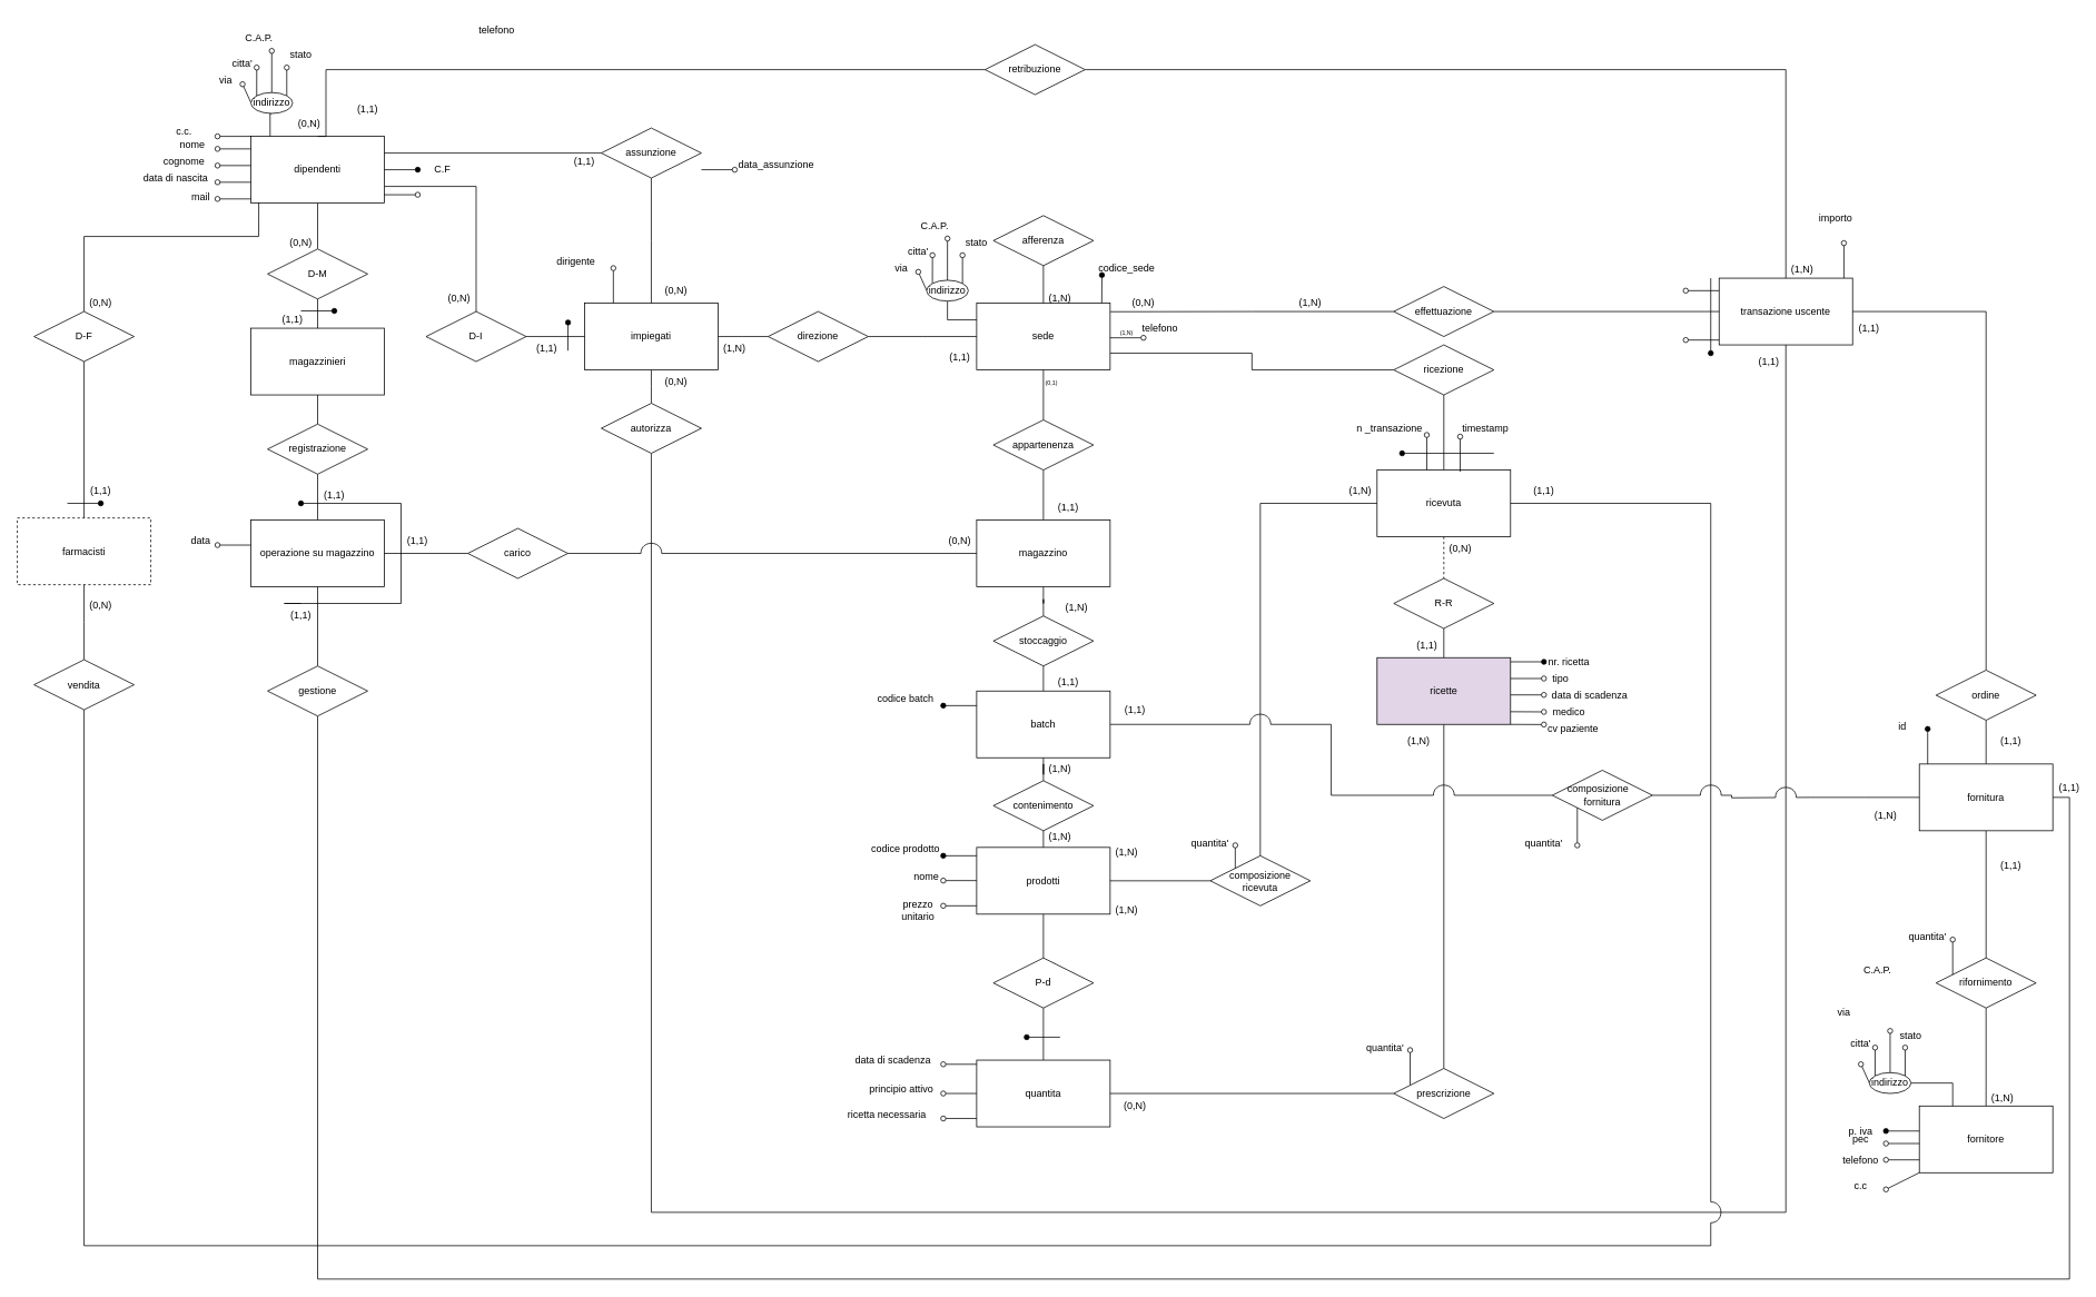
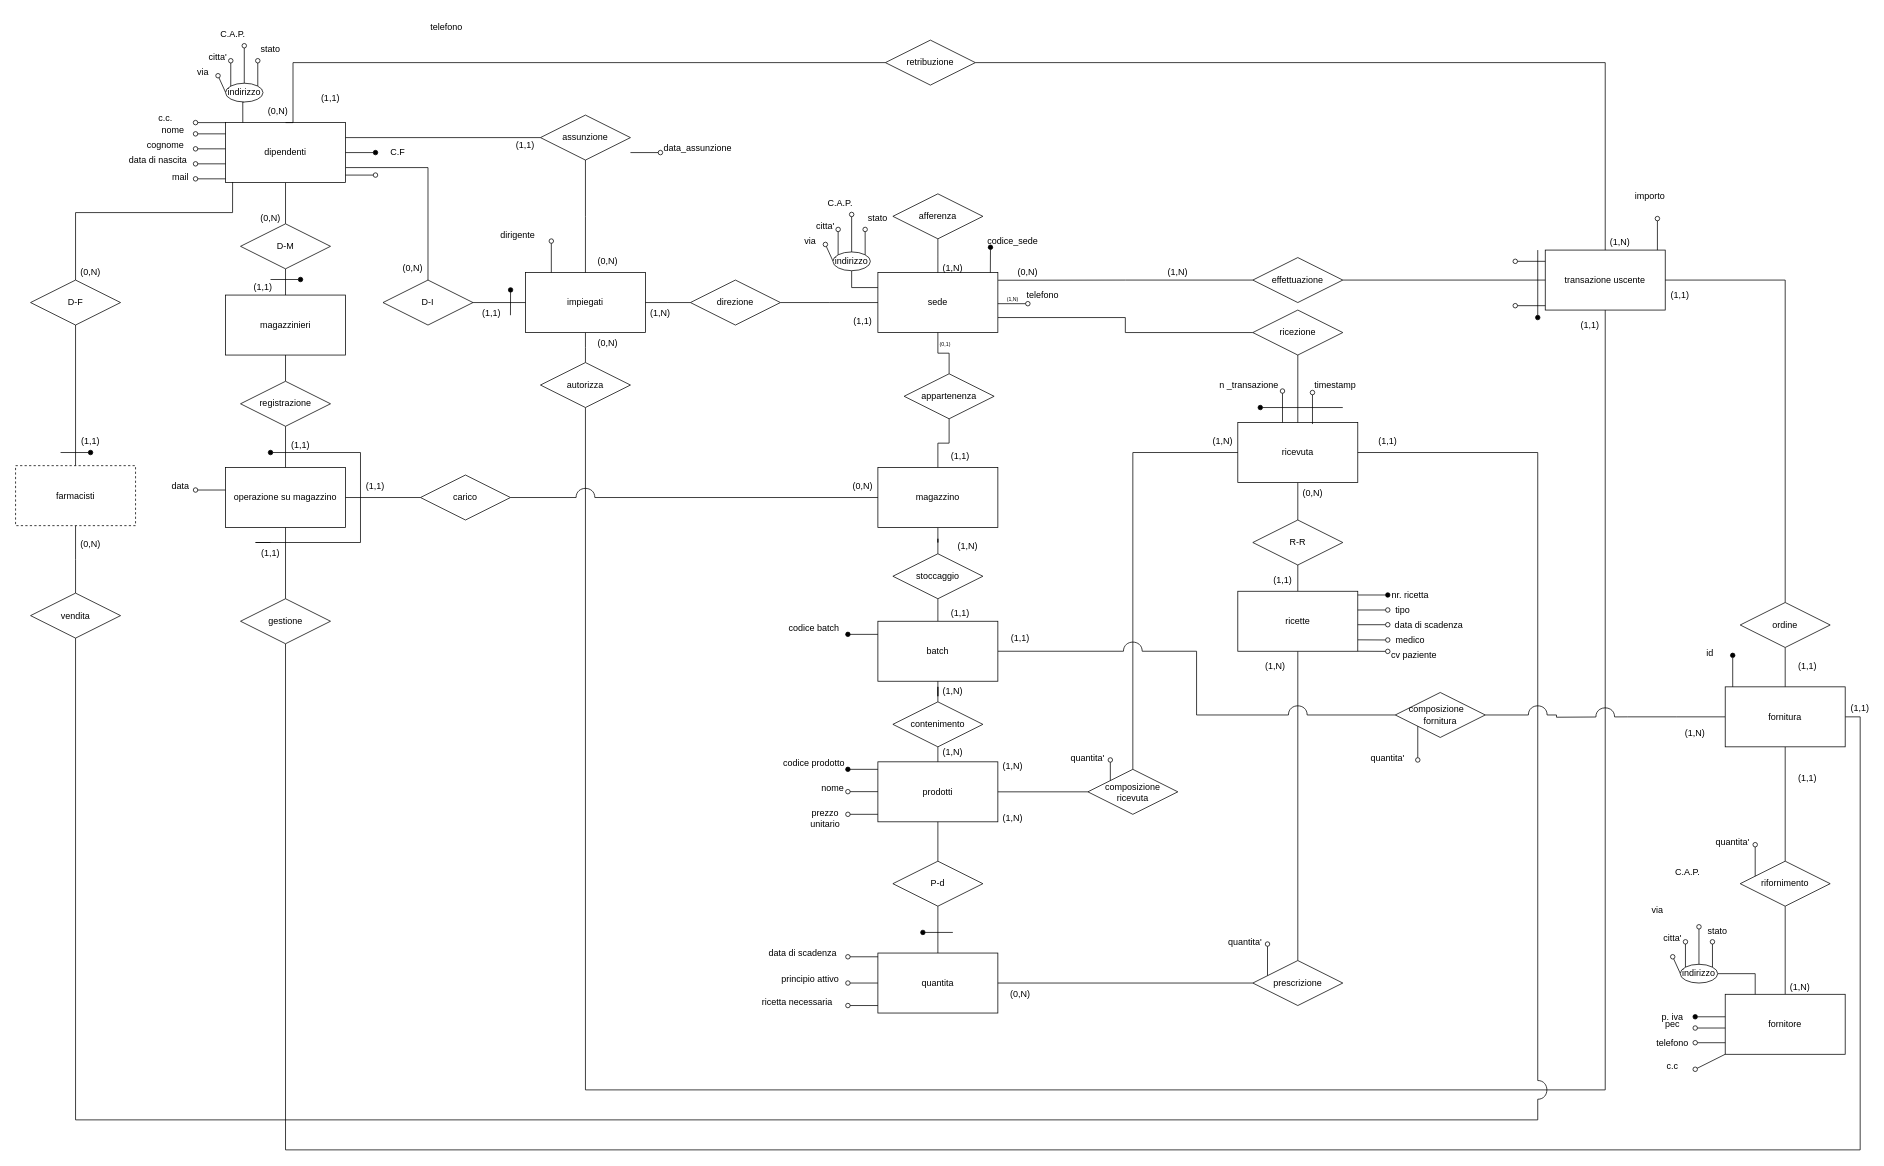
- <mxCell id="110" value="appartenenza" style="shape=rhombus;perimeter=rhombusPerimeter;whiteSpace=wrap;html=1;align=center;" parent="1" vertex="1"><mxGeometry x="1190" y="503" width="120" height="60" as="geometry" /></mxCell>
+ <mxCell id="110" value="appartenenza" style="shape=rhombus;perimeter=rhombusPerimeter;whiteSpace=wrap;html=1;align=center;" parent="1" vertex="1"><mxGeometry x="1205" y="498" width="120" height="60" as="geometry" /></mxCell>
- <mxCell id="4" style="edgeStyle=orthogonalEdgeStyle;rounded=0;orthogonalLoop=1;jettySize=auto;html=1;exitX=0.5;exitY=1;exitDx=0;exitDy=0;entryX=0.5;entryY=0;entryDx=0;entryDy=0;endArrow=none;endFill=0;dashed=1;" parent="1" source="5" target="112" edge="1"><mxGeometry relative="1" as="geometry" /></mxCell>
+ <mxCell id="4" style="edgeStyle=orthogonalEdgeStyle;rounded=0;orthogonalLoop=1;jettySize=auto;html=1;exitX=0.5;exitY=1;exitDx=0;exitDy=0;entryX=0.5;entryY=0;entryDx=0;entryDy=0;endArrow=none;endFill=0;" parent="1" source="5" target="112" edge="1"><mxGeometry relative="1" as="geometry" /></mxCell>
- <mxCell id="114" value="ricette" style="whiteSpace=wrap;html=1;align=center;fillColor=#e1d5e7;" parent="1" vertex="1"><mxGeometry x="1650" y="788" width="160" height="80" as="geometry" /></mxCell>
+ <mxCell id="114" value="ricette" style="whiteSpace=wrap;html=1;align=center;" parent="1" vertex="1"><mxGeometry x="1650" y="788" width="160" height="80" as="geometry" /></mxCell>
